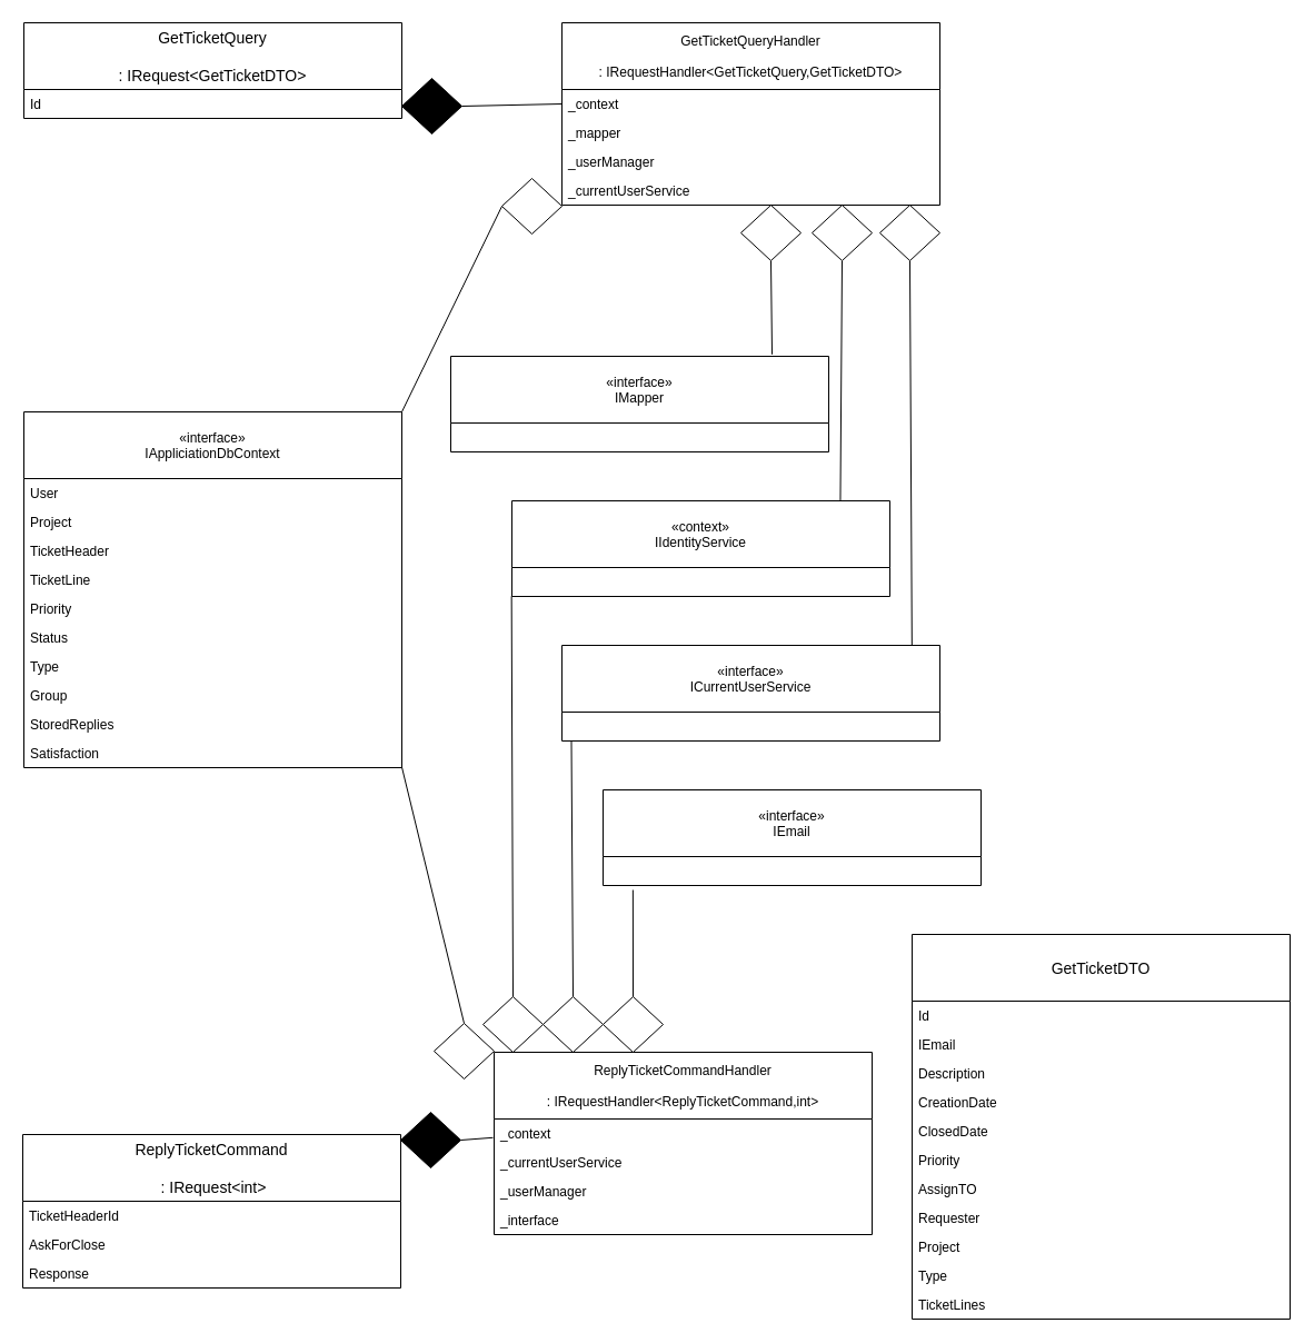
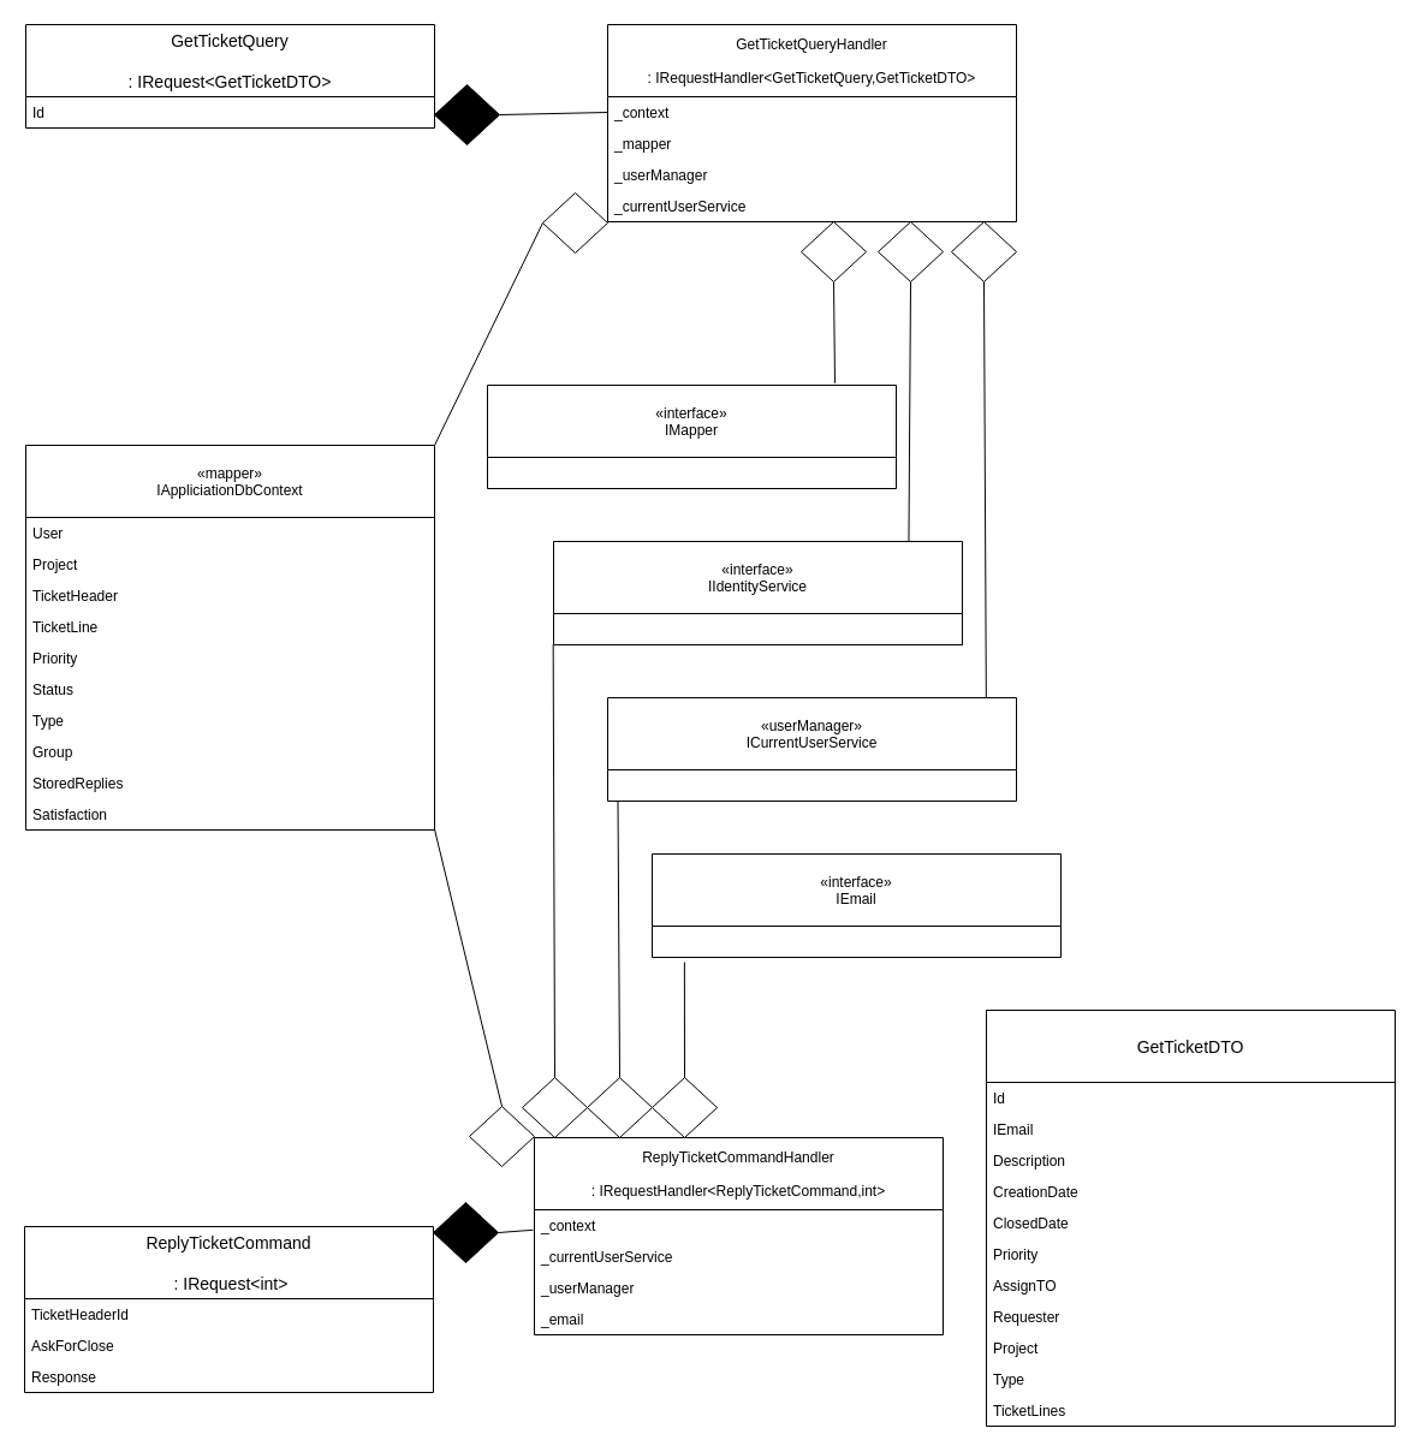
- <mxCell id="45" value="«interface»&#10;IAppliciationDbContext" style="swimlane;fontStyle=0;childLayout=stackLayout;horizontal=1;startSize=60;fillColor=none;horizontalStack=0;resizeParent=1;resizeParentMax=0;resizeLast=0;collapsible=1;marginBottom=0;" vertex="1" parent="1"><mxGeometry x="21" y="370" width="340" height="320" as="geometry" /></mxCell>
+ <mxCell id="45" value="«mapper»&#10;IAppliciationDbContext" style="swimlane;fontStyle=0;childLayout=stackLayout;horizontal=1;startSize=60;fillColor=none;horizontalStack=0;resizeParent=1;resizeParentMax=0;resizeLast=0;collapsible=1;marginBottom=0;" vertex="1" parent="1"><mxGeometry x="21" y="370" width="340" height="320" as="geometry" /></mxCell>
- <mxCell id="26" value="«context»&#10;IIdentityService" style="swimlane;fontStyle=0;childLayout=stackLayout;horizontal=1;startSize=60;fillColor=none;horizontalStack=0;resizeParent=1;resizeParentMax=0;resizeLast=0;collapsible=1;marginBottom=0;" vertex="1" parent="1"><mxGeometry x="460" y="450" width="340" height="86" as="geometry" /></mxCell>
+ <mxCell id="26" value="«interface»&#10;IIdentityService" style="swimlane;fontStyle=0;childLayout=stackLayout;horizontal=1;startSize=60;fillColor=none;horizontalStack=0;resizeParent=1;resizeParentMax=0;resizeLast=0;collapsible=1;marginBottom=0;" vertex="1" parent="1"><mxGeometry x="460" y="450" width="340" height="86" as="geometry" /></mxCell>
- <mxCell id="24" value="«interface»&#10;ICurrentUserService" style="swimlane;fontStyle=0;childLayout=stackLayout;horizontal=1;startSize=60;fillColor=none;horizontalStack=0;resizeParent=1;resizeParentMax=0;resizeLast=0;collapsible=1;marginBottom=0;" vertex="1" parent="1"><mxGeometry x="505" y="580" width="340" height="86" as="geometry" /></mxCell>
+ <mxCell id="24" value="«userManager»&#10;ICurrentUserService" style="swimlane;fontStyle=0;childLayout=stackLayout;horizontal=1;startSize=60;fillColor=none;horizontalStack=0;resizeParent=1;resizeParentMax=0;resizeLast=0;collapsible=1;marginBottom=0;" vertex="1" parent="1"><mxGeometry x="505" y="580" width="340" height="86" as="geometry" /></mxCell>
- <mxCell id="60" value="_interface" style="text;strokeColor=none;fillColor=none;align=left;verticalAlign=top;spacingLeft=4;spacingRight=4;overflow=hidden;rotatable=0;points=[[0,0.5],[1,0.5]];portConstraint=eastwest;" vertex="1" parent="56"><mxGeometry y="138" width="340" height="26" as="geometry" /></mxCell>
+ <mxCell id="60" value="_email" style="text;strokeColor=none;fillColor=none;align=left;verticalAlign=top;spacingLeft=4;spacingRight=4;overflow=hidden;rotatable=0;points=[[0,0.5],[1,0.5]];portConstraint=eastwest;" vertex="1" parent="56"><mxGeometry y="138" width="340" height="26" as="geometry" /></mxCell>
